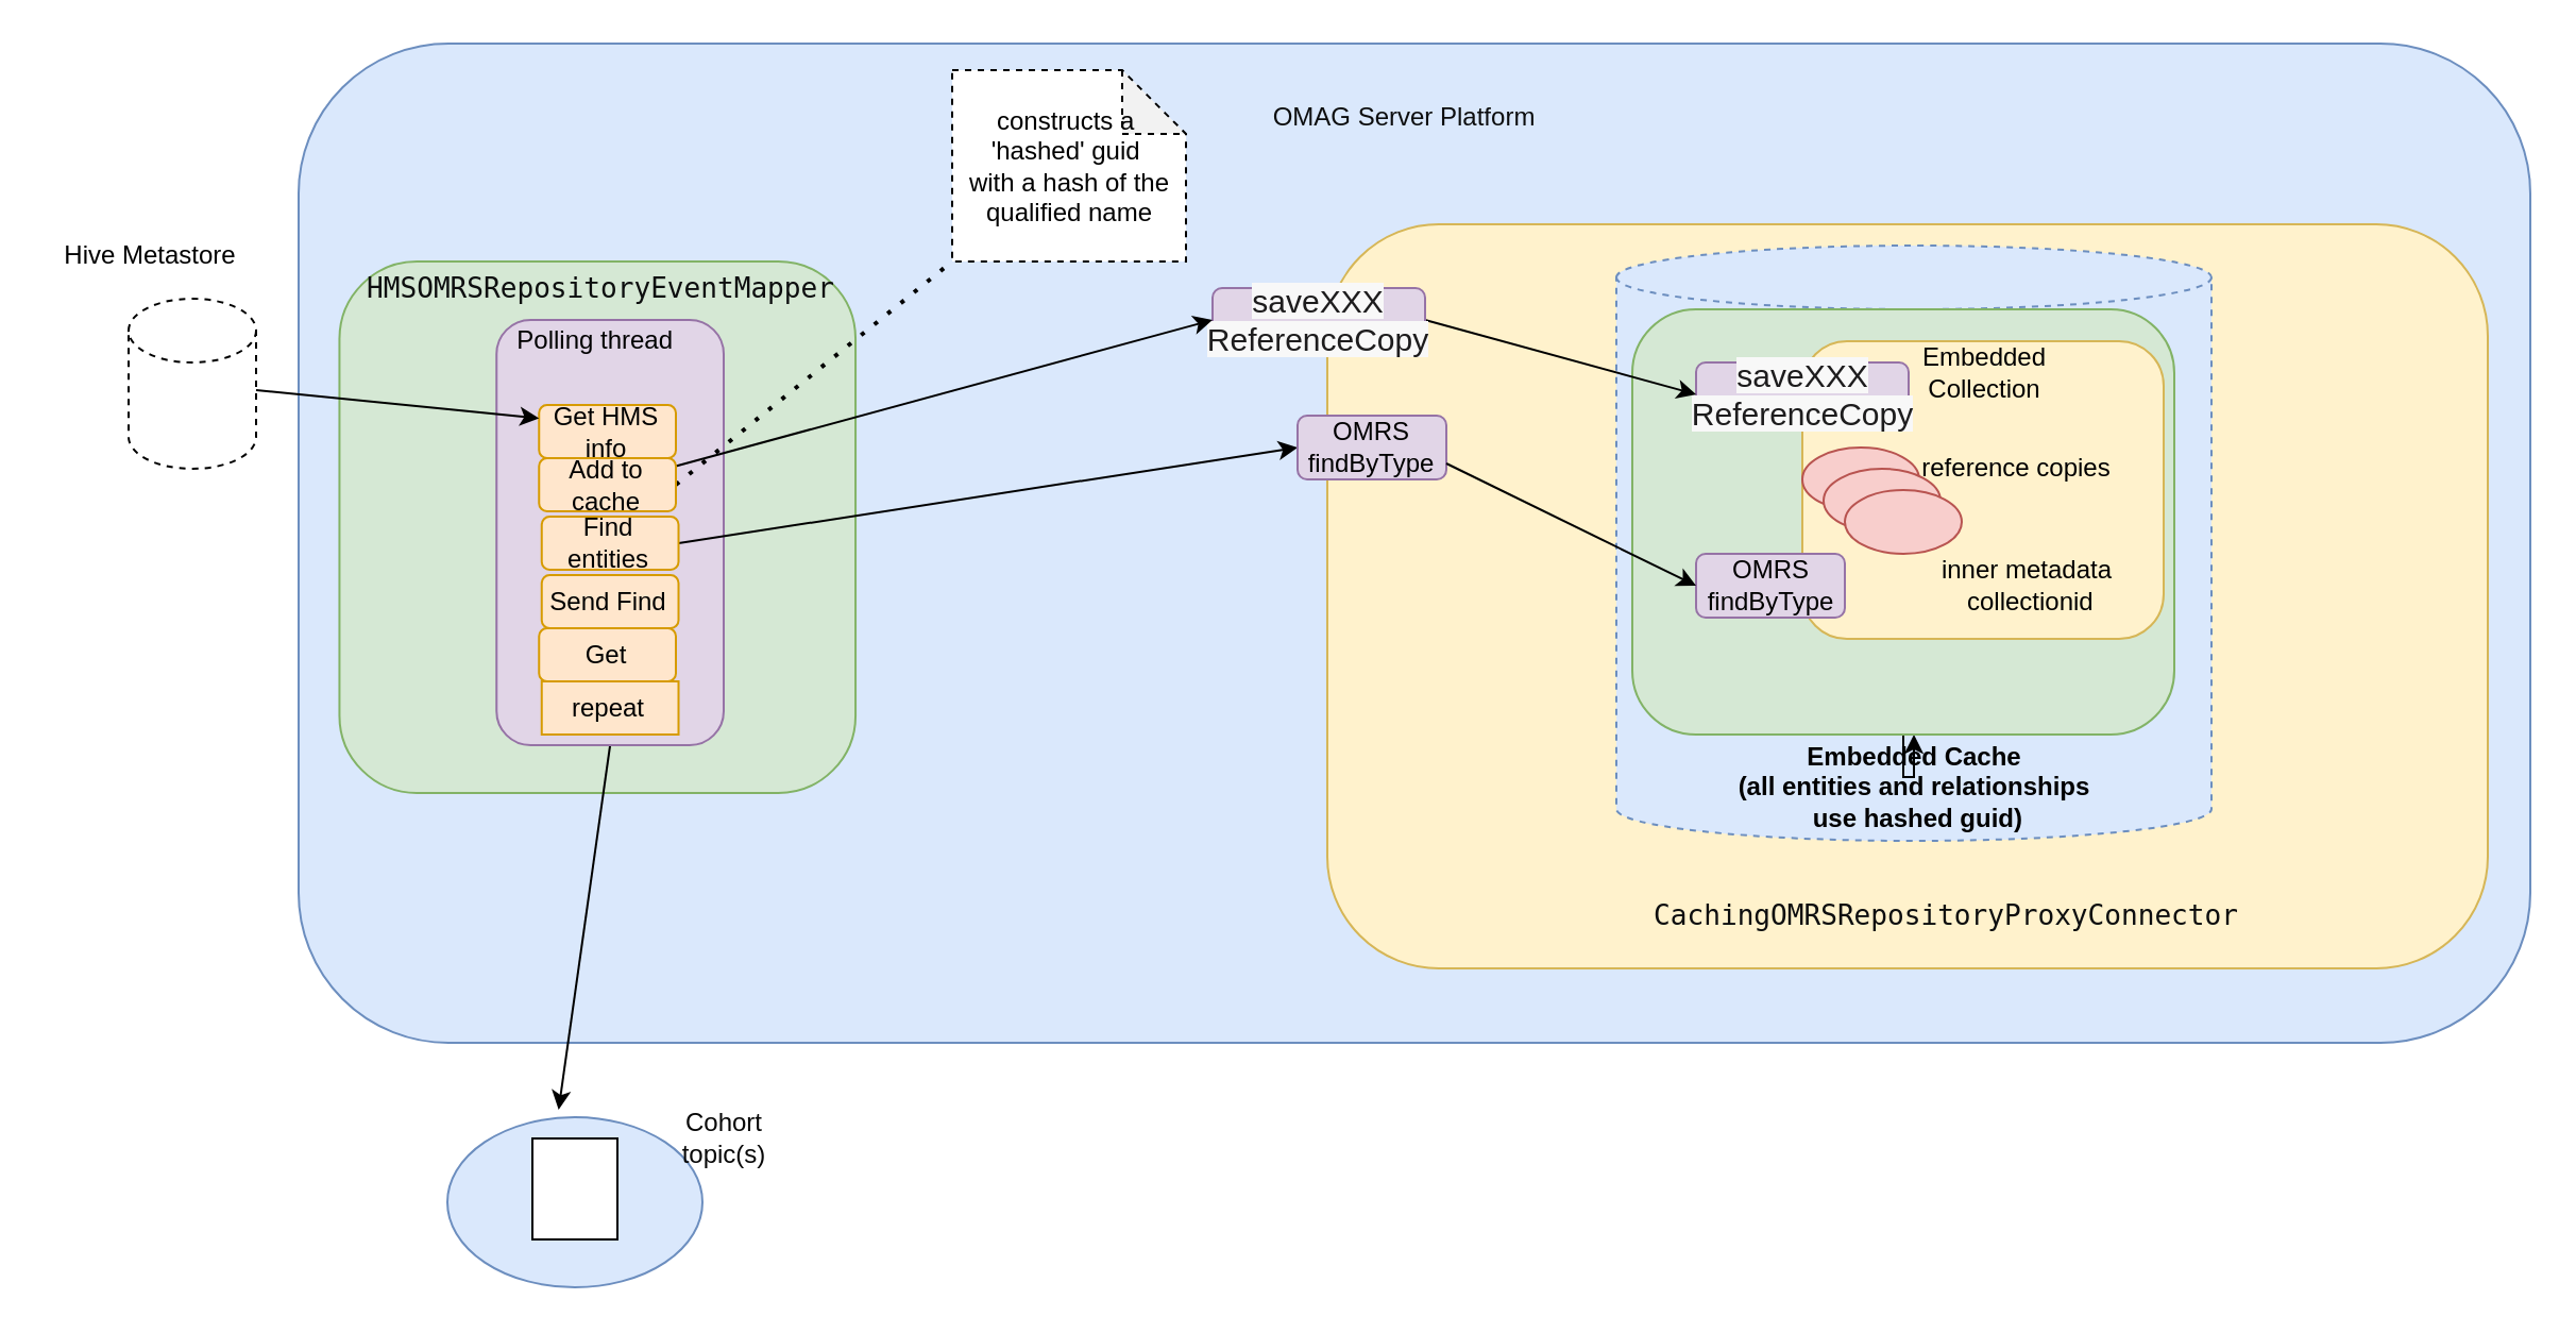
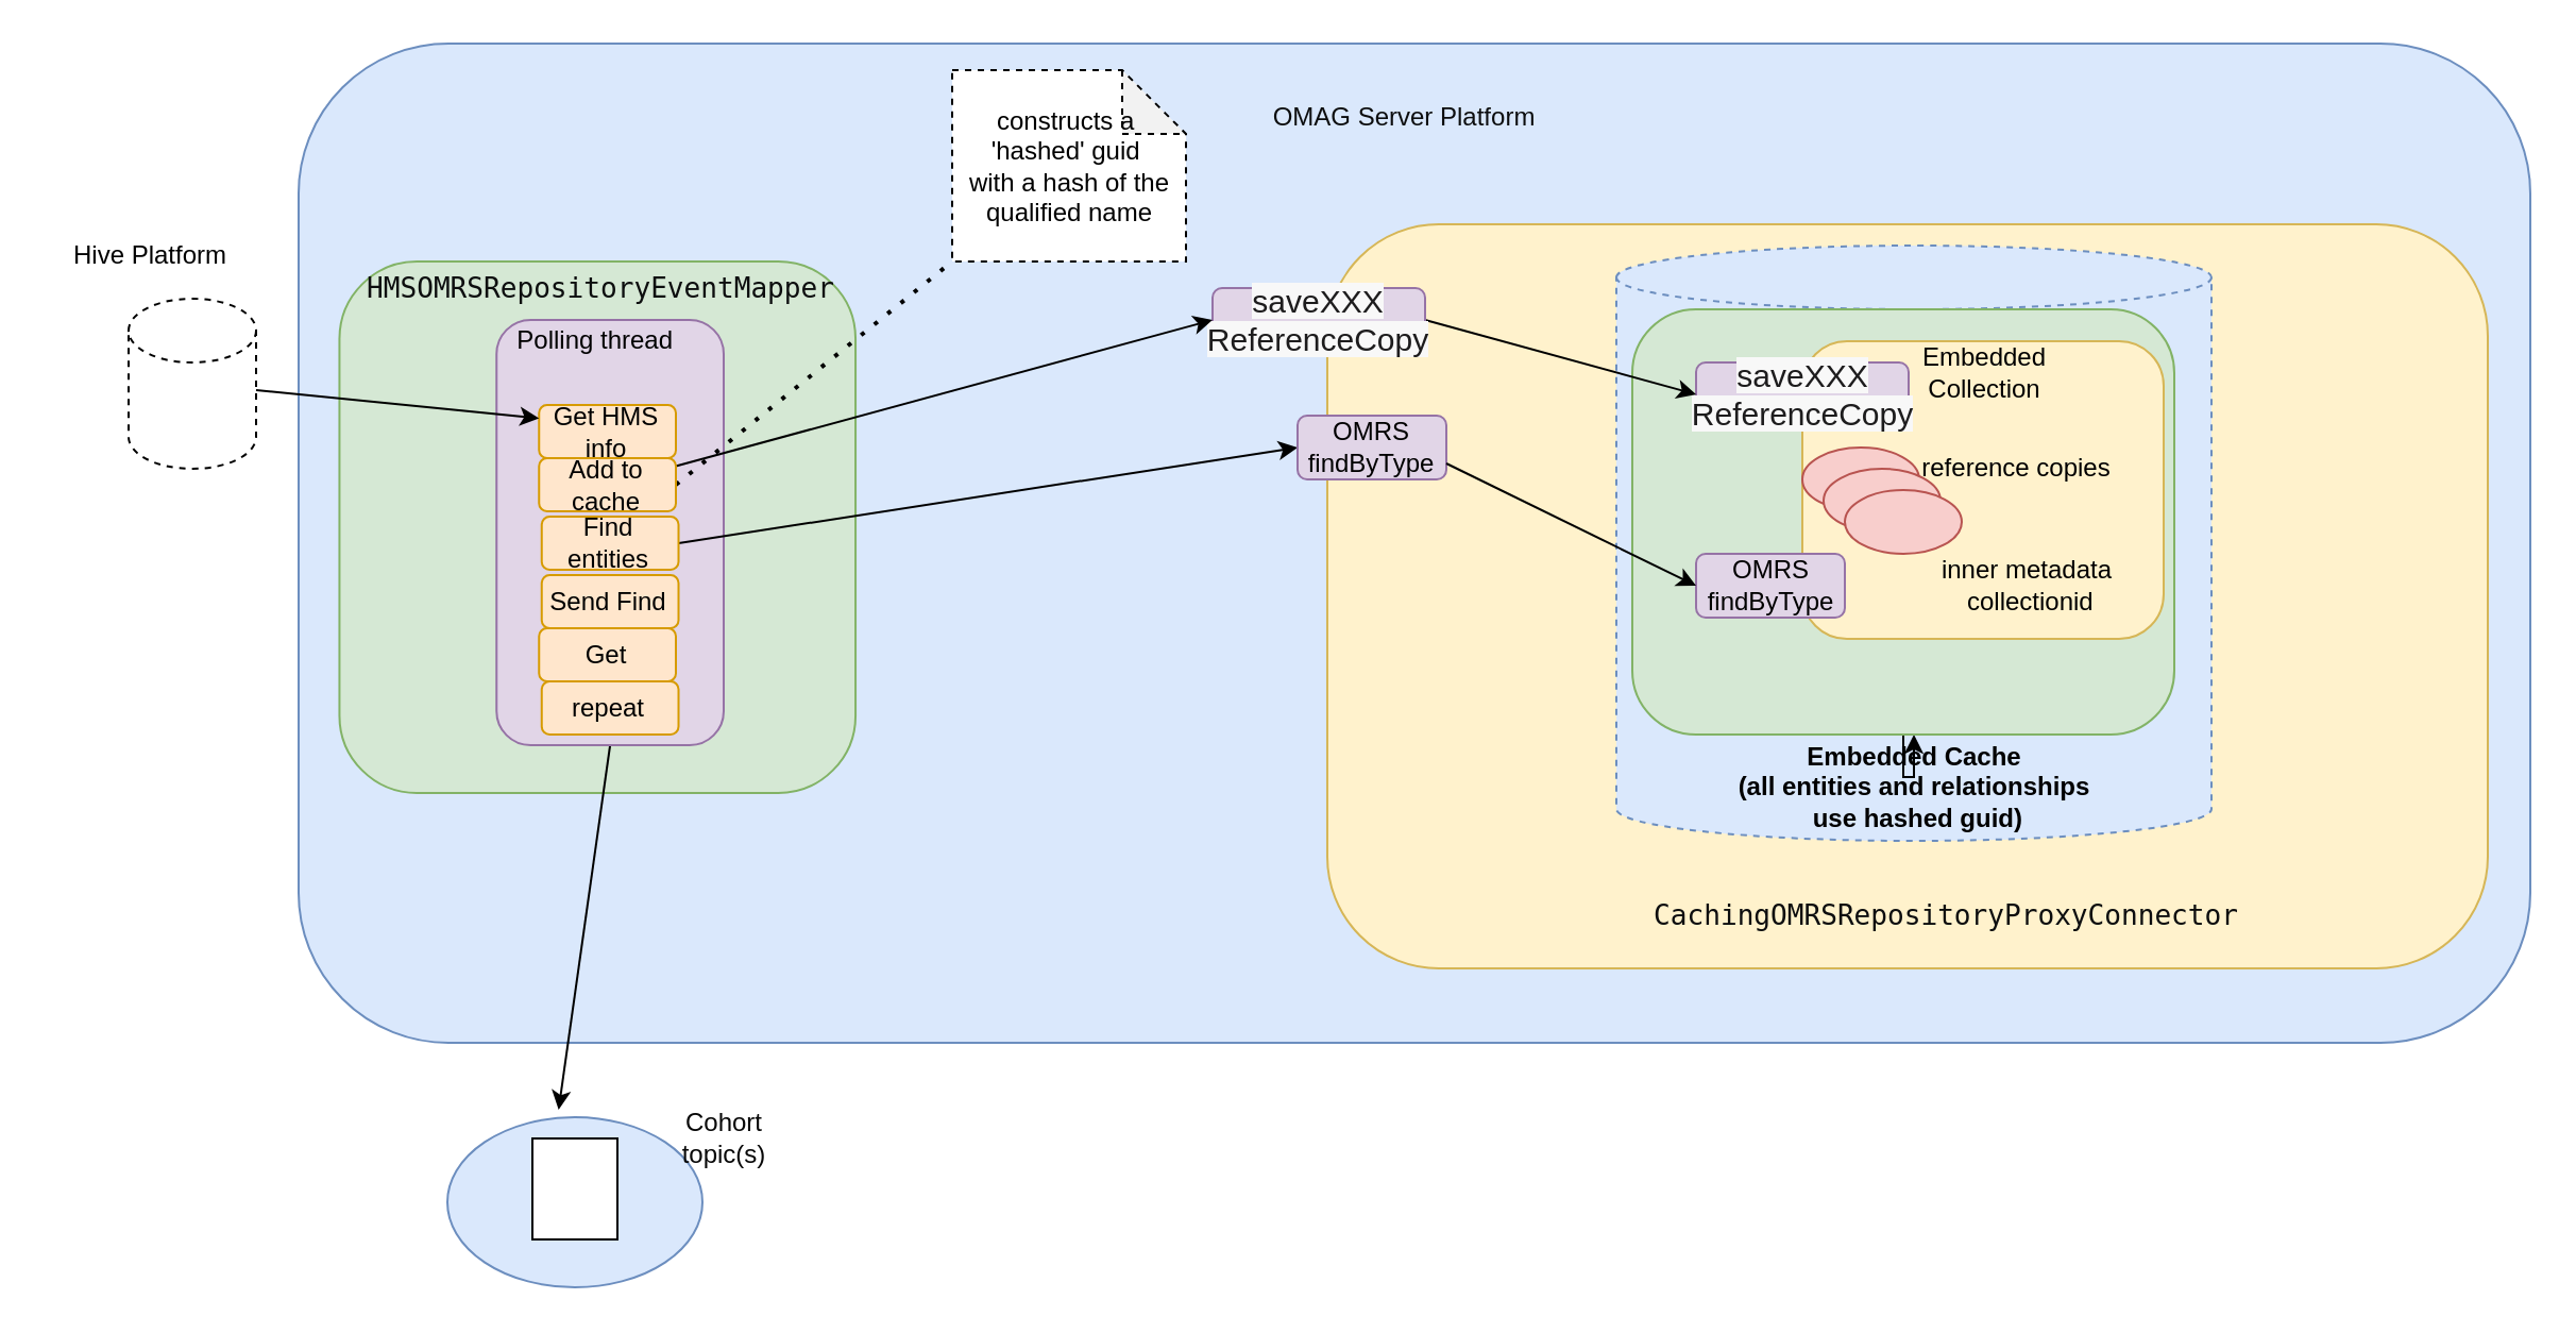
- <mxCell id="23" value="Hive Metastore" style="text;html=1;align=center;verticalAlign=middle;resizable=0;points=[];autosize=1;strokeColor=none;fillColor=none;" vertex="1" parent="1"><mxGeometry x="20" y="105" width="100" height="30" as="geometry" /></mxCell>
+ <mxCell id="23" value="Hive Platform" style="text;html=1;align=center;verticalAlign=middle;resizable=0;points=[];autosize=1;strokeColor=none;fillColor=none;" vertex="1" parent="1"><mxGeometry x="20" y="105" width="100" height="30" as="geometry" /></mxCell>
- <mxCell id="42" value="repeat" style="whiteSpace=wrap;html=1;fillColor=#ffe6cc;strokeColor=#d79b00;rounded=0;" vertex="1" parent="1"><mxGeometry x="254.38" y="320" width="64.37" height="25" as="geometry" /></mxCell>
+ <mxCell id="42" value="repeat" style="rounded=1;whiteSpace=wrap;html=1;fillColor=#ffe6cc;strokeColor=#d79b00;" vertex="1" parent="1"><mxGeometry x="254.38" y="320" width="64.37" height="25" as="geometry" /></mxCell>
